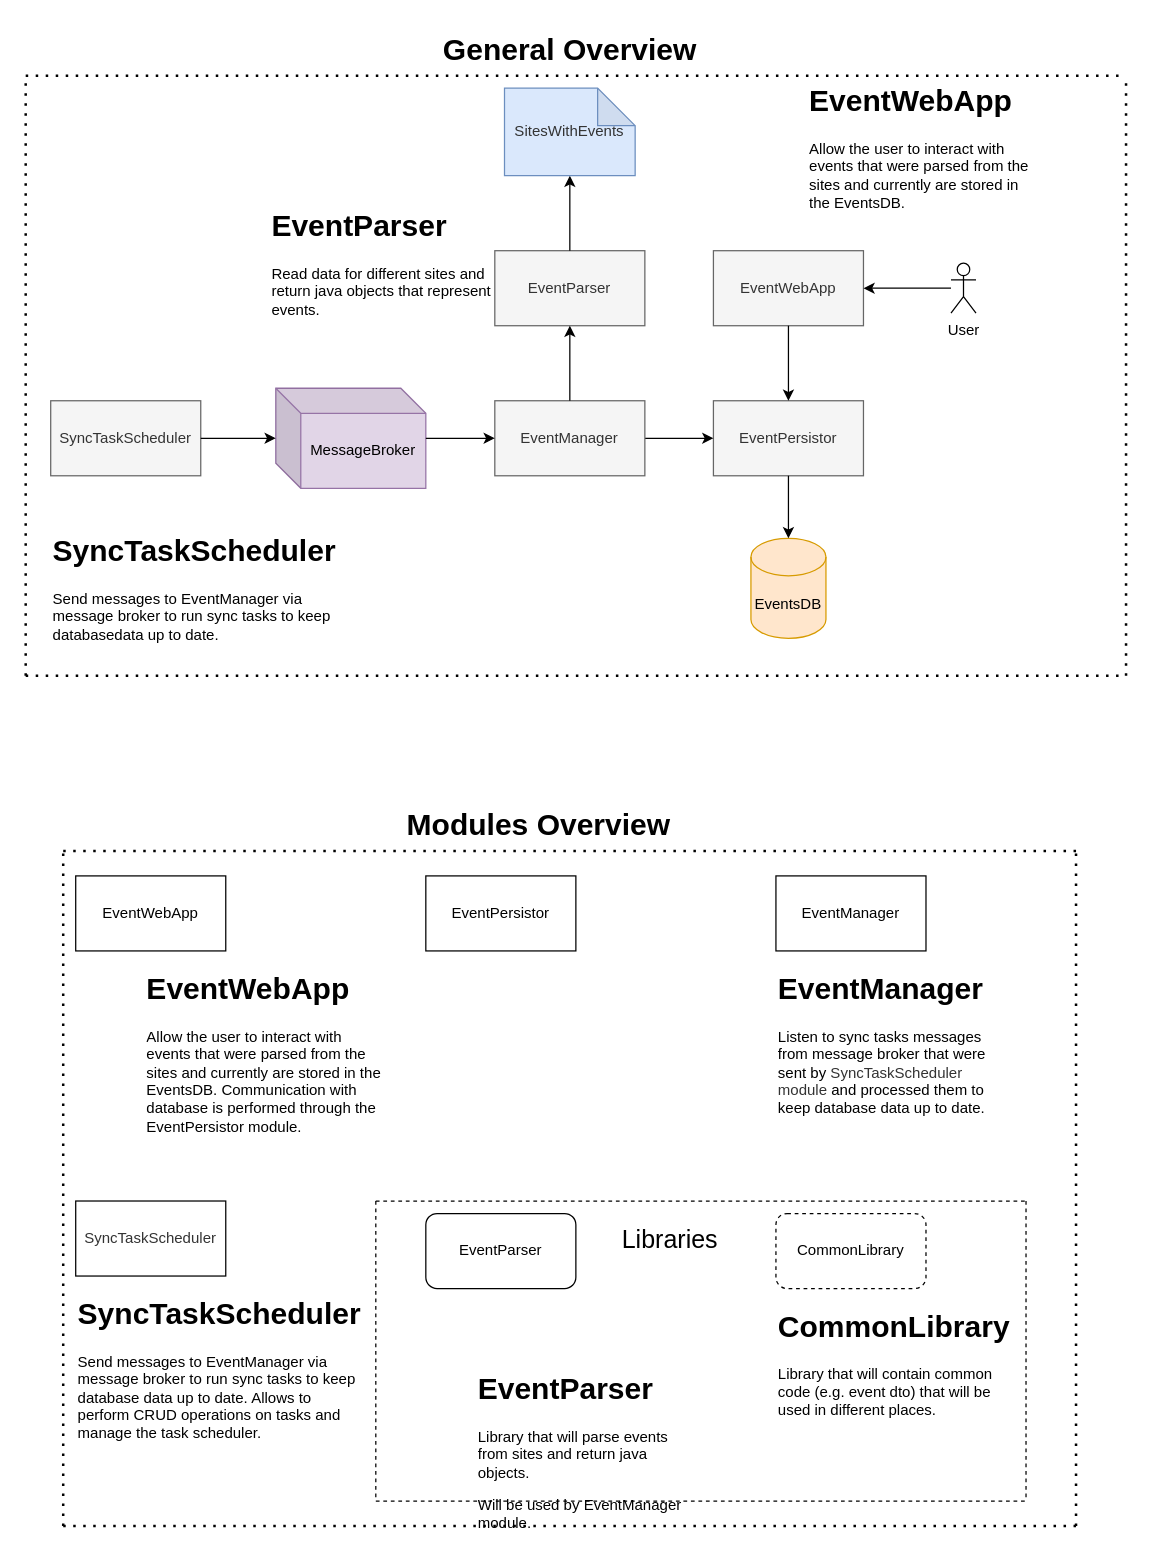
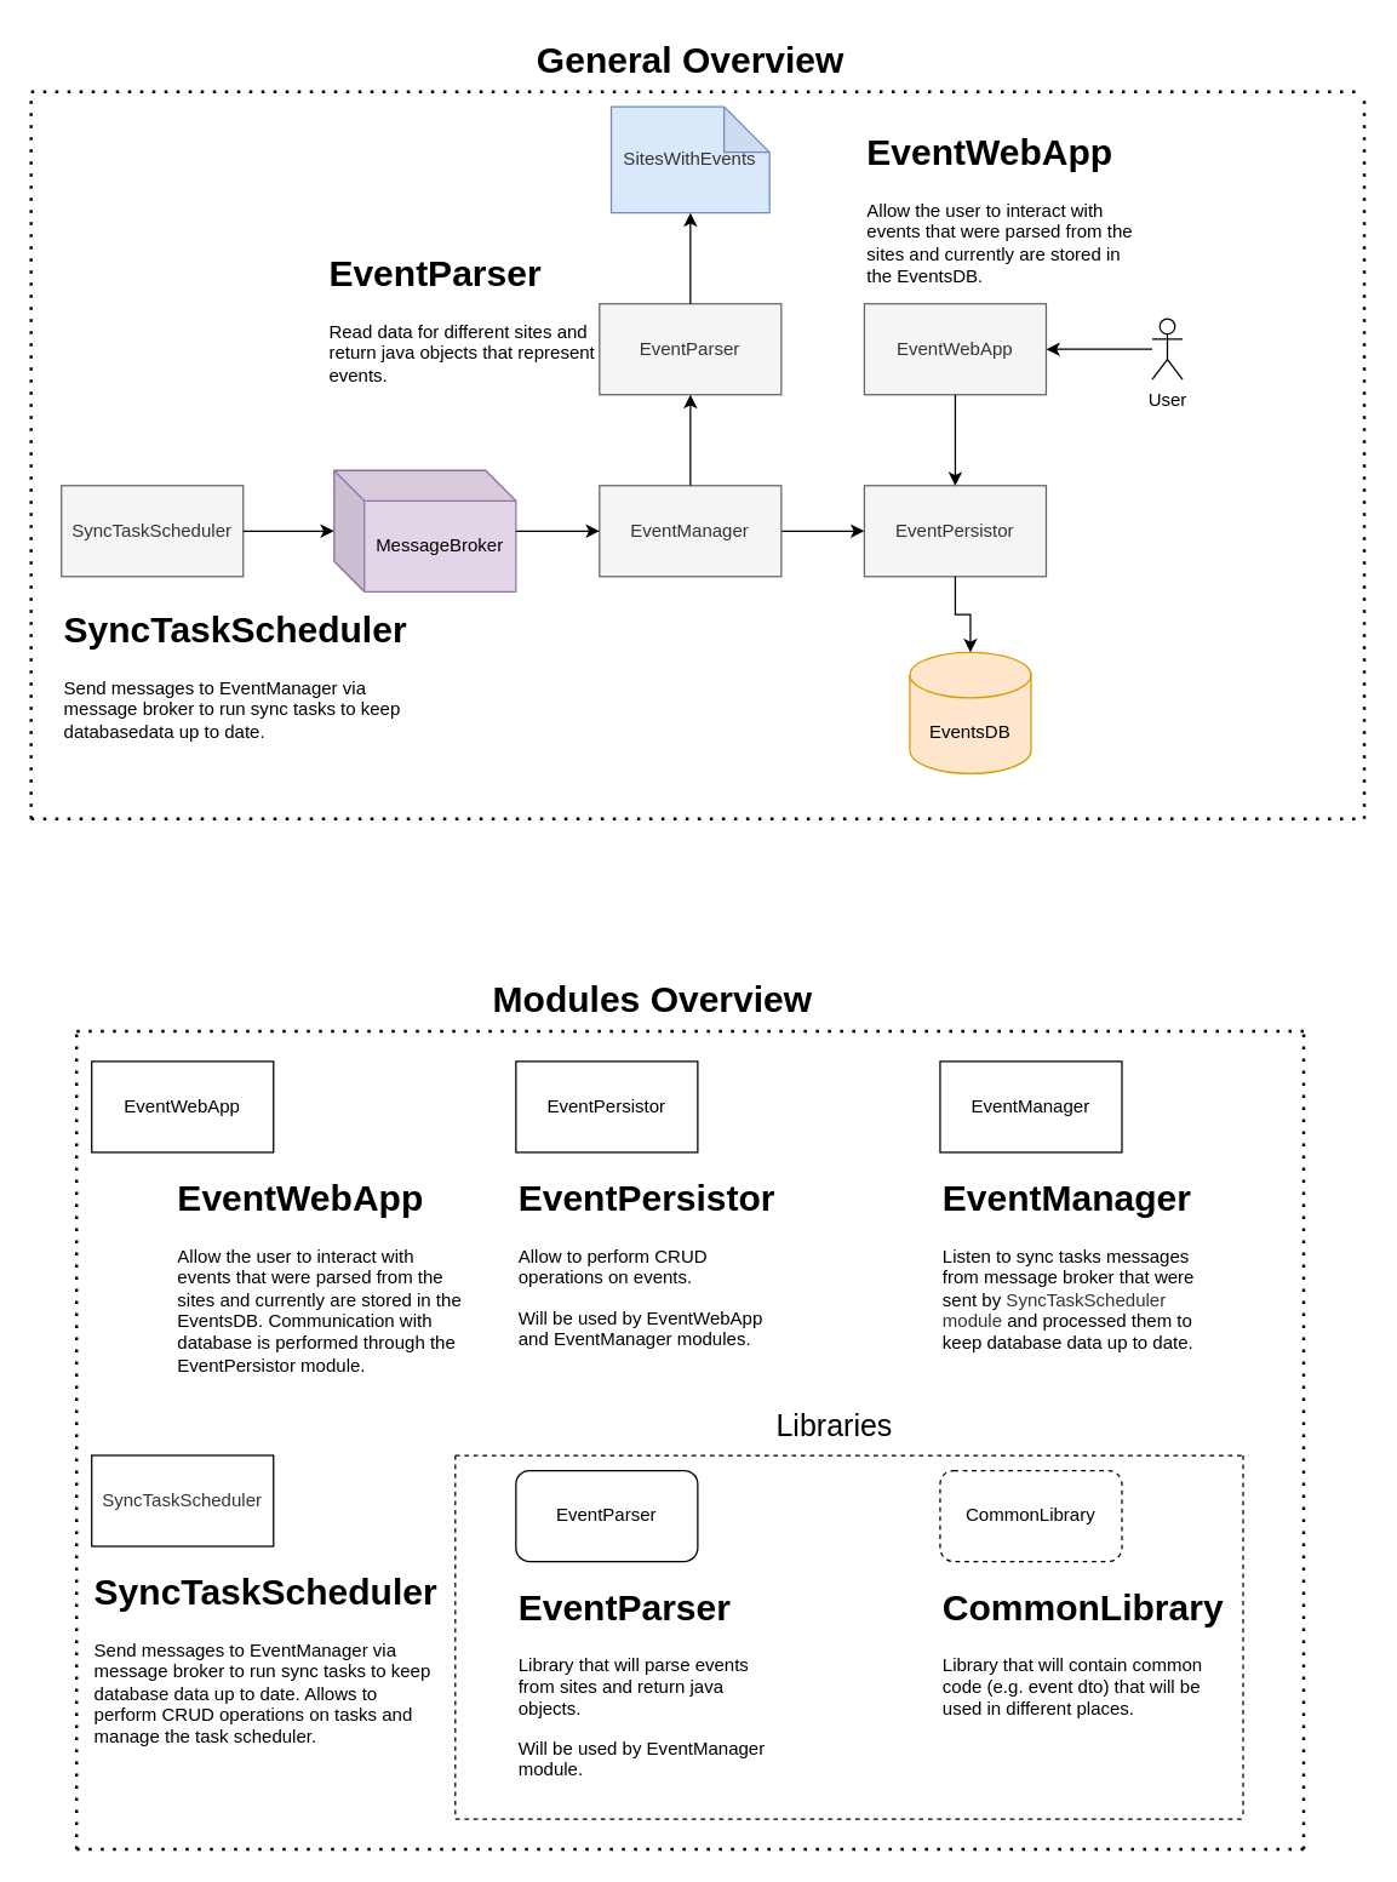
- <mxCell id="8" value="&lt;h1 style=&quot;margin-top: 0px;&quot;&gt;EventWebApp&lt;/h1&gt;&lt;p&gt;Allow the user to interact with events that were parsed from the sites and currently are stored in the EventsDB.&lt;/p&gt;" style="text;html=1;whiteSpace=wrap;overflow=hidden;rounded=0;align=left;labelBackgroundColor=none;" parent="1" vertex="1"><mxGeometry x="645" y="60" width="180" height="120" as="geometry" /></mxCell>
+ <mxCell id="8" value="&lt;h1 style=&quot;margin-top: 0px;&quot;&gt;EventWebApp&lt;/h1&gt;&lt;p&gt;Allow the user to interact with events that were parsed from the sites and currently are stored in the EventsDB.&lt;/p&gt;" style="text;html=1;whiteSpace=wrap;overflow=hidden;rounded=0;align=left;labelBackgroundColor=none;" parent="1" vertex="1"><mxGeometry x="570" y="80" width="180" height="120" as="geometry" /></mxCell>
- <mxCell id="3" value="EventsDB" style="shape=cylinder3;whiteSpace=wrap;html=1;boundedLbl=1;backgroundOutline=1;size=15;fillColor=#ffe6cc;strokeColor=#d79b00;" parent="1" vertex="1"><mxGeometry x="600" y="430" width="60" height="80" as="geometry" /></mxCell>
+ <mxCell id="3" value="EventsDB" style="shape=cylinder3;whiteSpace=wrap;html=1;boundedLbl=1;backgroundOutline=1;size=15;fillColor=#ffe6cc;strokeColor=#d79b00;" parent="1" vertex="1"><mxGeometry x="600" y="430" width="80" height="80" as="geometry" /></mxCell>
- <mxCell id="7" value="&lt;h1 style=&quot;margin-top: 0px;&quot;&gt;SyncTaskScheduler&lt;/h1&gt;&lt;p&gt;Send messages to EventManager via message broker to run sync tasks to keep databasedata up to date.&lt;/p&gt;" style="text;html=1;whiteSpace=wrap;overflow=hidden;rounded=0;" parent="1" vertex="1"><mxGeometry x="40" y="420" width="235.17" height="110" as="geometry" /></mxCell>
+ <mxCell id="7" value="&lt;h1 style=&quot;margin-top: 0px;&quot;&gt;SyncTaskScheduler&lt;/h1&gt;&lt;p&gt;Send messages to EventManager via message broker to run sync tasks to keep databasedata up to date.&lt;/p&gt;" style="text;html=1;whiteSpace=wrap;overflow=hidden;rounded=0;" parent="1" vertex="1"><mxGeometry x="40" y="395" width="235.17" height="110" as="geometry" /></mxCell>
+ <mxCell id="21" value="&lt;h1 style=&quot;margin-top: 0px;&quot;&gt;EventPersistor&lt;/h1&gt;&lt;p&gt;Allow to perform CRUD operations on events.&lt;/p&gt;&lt;p&gt;Will be used by EventWebApp and EventManager modules.&lt;/p&gt;" style="text;html=1;whiteSpace=wrap;overflow=hidden;rounded=0;" parent="1" vertex="1"><mxGeometry x="340" y="770" width="180" height="130" as="geometry" /></mxCell>
- <mxCell id="34" value="&lt;span style=&quot;font-weight: normal;&quot;&gt;&lt;font style=&quot;font-size: 20px;&quot;&gt;Libraries&lt;/font&gt;&lt;/span&gt;" style="text;html=1;align=center;verticalAlign=middle;resizable=0;points=[];autosize=1;strokeColor=none;fillColor=none;fontStyle=1;fontSize=24;" parent="1" vertex="1"><mxGeometry x="485" y="970" width="100" height="40" as="geometry" /></mxCell>
+ <mxCell id="34" value="&lt;span style=&quot;font-weight: normal;&quot;&gt;&lt;font style=&quot;font-size: 20px;&quot;&gt;Libraries&lt;/font&gt;&lt;/span&gt;" style="text;html=1;align=center;verticalAlign=middle;resizable=0;points=[];autosize=1;strokeColor=none;fillColor=none;fontStyle=1;fontSize=24;" parent="1" vertex="1"><mxGeometry x="500" y="920" width="100" height="40" as="geometry" /></mxCell>
- <mxCell id="23" value="&lt;h1 style=&quot;margin-top: 0px;&quot;&gt;EventParser&lt;/h1&gt;&lt;p&gt;Library that will parse events from sites and return java objects.&lt;/p&gt;&lt;p&gt;Will be used by EventManager module.&lt;/p&gt;" style="text;html=1;whiteSpace=wrap;overflow=hidden;rounded=0;" parent="1" vertex="1"><mxGeometry x="380" y="1090" width="180" height="140" as="geometry" /></mxCell>
+ <mxCell id="23" value="&lt;h1 style=&quot;margin-top: 0px;&quot;&gt;EventParser&lt;/h1&gt;&lt;p&gt;Library that will parse events from sites and return java objects.&lt;/p&gt;&lt;p&gt;Will be used by EventManager module.&lt;/p&gt;" style="text;html=1;whiteSpace=wrap;overflow=hidden;rounded=0;" parent="1" vertex="1"><mxGeometry x="340" y="1040" width="180" height="140" as="geometry" /></mxCell>
